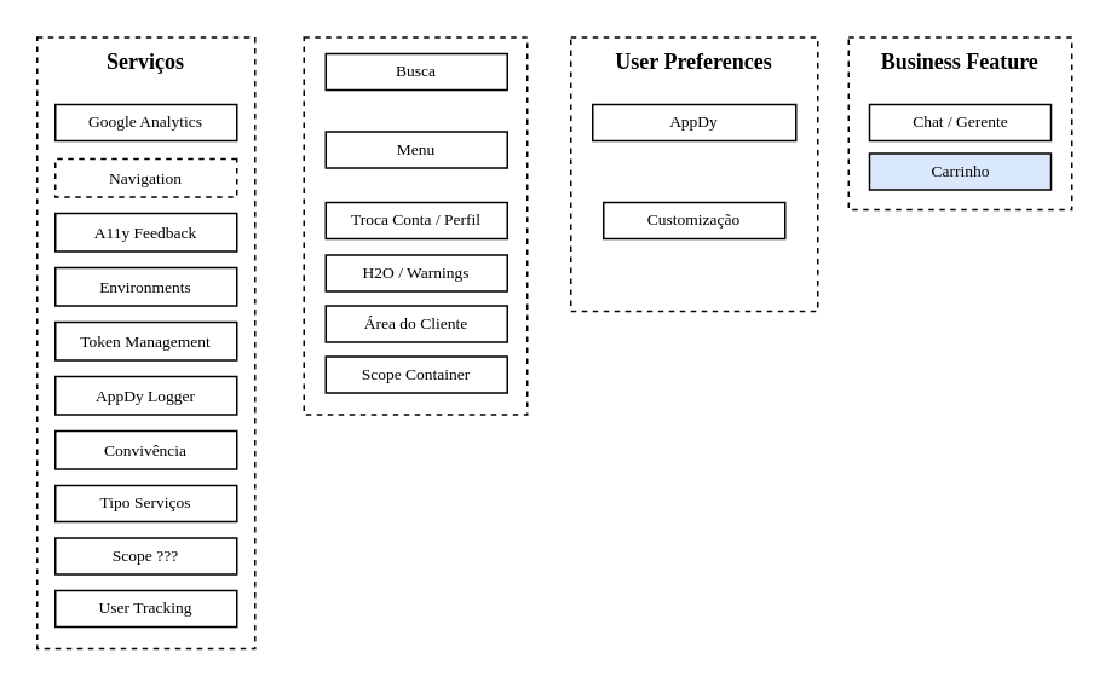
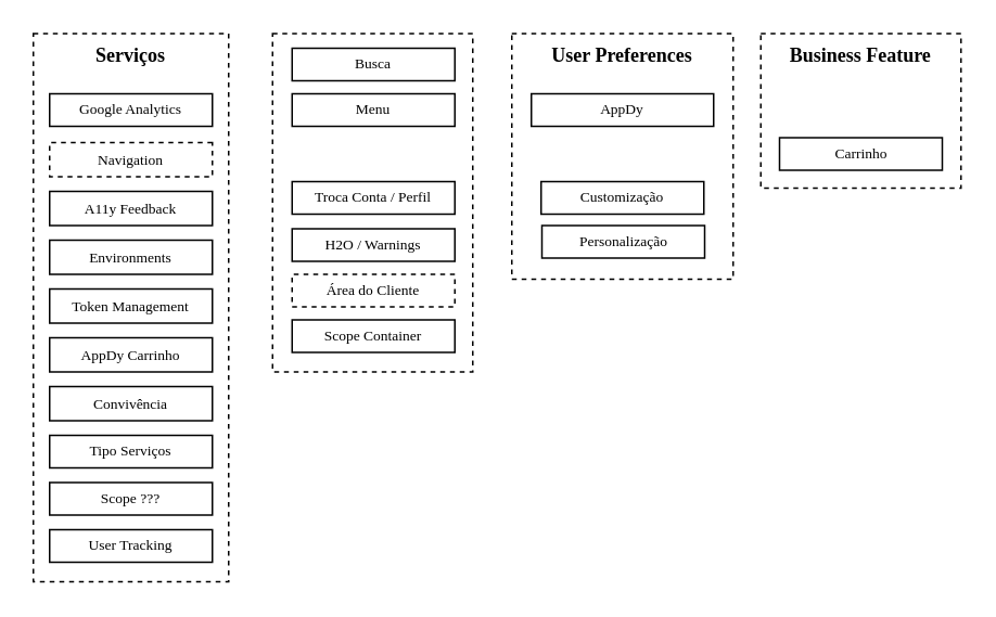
- <mxCell id="24" value="Chat / Gerente" style="rounded=0;whiteSpace=wrap;html=1;fontFamily=Tahoma;fontSize=9;fontStyle=0;horizontal=1;flipH=1;" vertex="1" parent="1"><mxGeometry x="478.5" y="57" width="100" height="20" as="geometry" /></mxCell>
- <mxCell id="10" value="Menu" style="rounded=0;whiteSpace=wrap;html=1;fontFamily=Tahoma;fontSize=9;fontStyle=0;horizontal=1;flipH=1;" vertex="1" parent="1"><mxGeometry x="179" y="72" width="100" height="20" as="geometry" /></mxCell>
+ <mxCell id="10" value="Menu" style="rounded=0;whiteSpace=wrap;html=1;fontFamily=Tahoma;fontSize=9;fontStyle=0;horizontal=1;flipH=1;" vertex="1" parent="1"><mxGeometry x="179" y="57" width="100" height="20" as="geometry" /></mxCell>
- <mxCell id="25" value="Carrinho" style="rounded=0;whiteSpace=wrap;html=1;fontFamily=Tahoma;fontSize=9;fontStyle=0;horizontal=1;flipH=1;fillColor=#dae8fc;" vertex="1" parent="1"><mxGeometry x="478.5" y="84" width="100" height="20" as="geometry" /></mxCell>
+ <mxCell id="25" value="Carrinho" style="rounded=0;whiteSpace=wrap;html=1;fontFamily=Tahoma;fontSize=9;fontStyle=0;horizontal=1;flipH=1;" vertex="1" parent="1"><mxGeometry x="478.5" y="84" width="100" height="20" as="geometry" /></mxCell>
+ <mxCell id="22" value="Personalização" style="rounded=0;whiteSpace=wrap;html=1;fontFamily=Tahoma;fontSize=9;fontStyle=0;horizontal=1;flipH=1;" vertex="1" parent="1"><mxGeometry x="332.5" y="138" width="100" height="20" as="geometry" /></mxCell>
- <mxCell id="15" value="Área do Cliente" style="rounded=0;whiteSpace=wrap;html=1;fontFamily=Tahoma;fontSize=9;fontStyle=0;horizontal=1;flipH=1;" vertex="1" parent="1"><mxGeometry x="179" y="168" width="100" height="20" as="geometry" /></mxCell>
+ <mxCell id="15" value="Área do Cliente" style="rounded=0;whiteSpace=wrap;html=1;fontFamily=Tahoma;fontSize=9;fontStyle=0;horizontal=1;flipH=1;dashed=1;" vertex="1" parent="1"><mxGeometry x="179" y="168" width="100" height="20" as="geometry" /></mxCell>
- <mxCell id="9" value="AppDy Logger" style="rounded=0;whiteSpace=wrap;html=1;fontFamily=Tahoma;fontSize=9;fontStyle=0;horizontal=1;flipH=1;" vertex="1" parent="1"><mxGeometry x="30" y="207" width="100" height="21" as="geometry" /></mxCell>
+ <mxCell id="9" value="AppDy Carrinho" style="rounded=0;whiteSpace=wrap;html=1;fontFamily=Tahoma;fontSize=9;fontStyle=0;horizontal=1;flipH=1;" vertex="1" parent="1"><mxGeometry x="30" y="207" width="100" height="21" as="geometry" /></mxCell>
